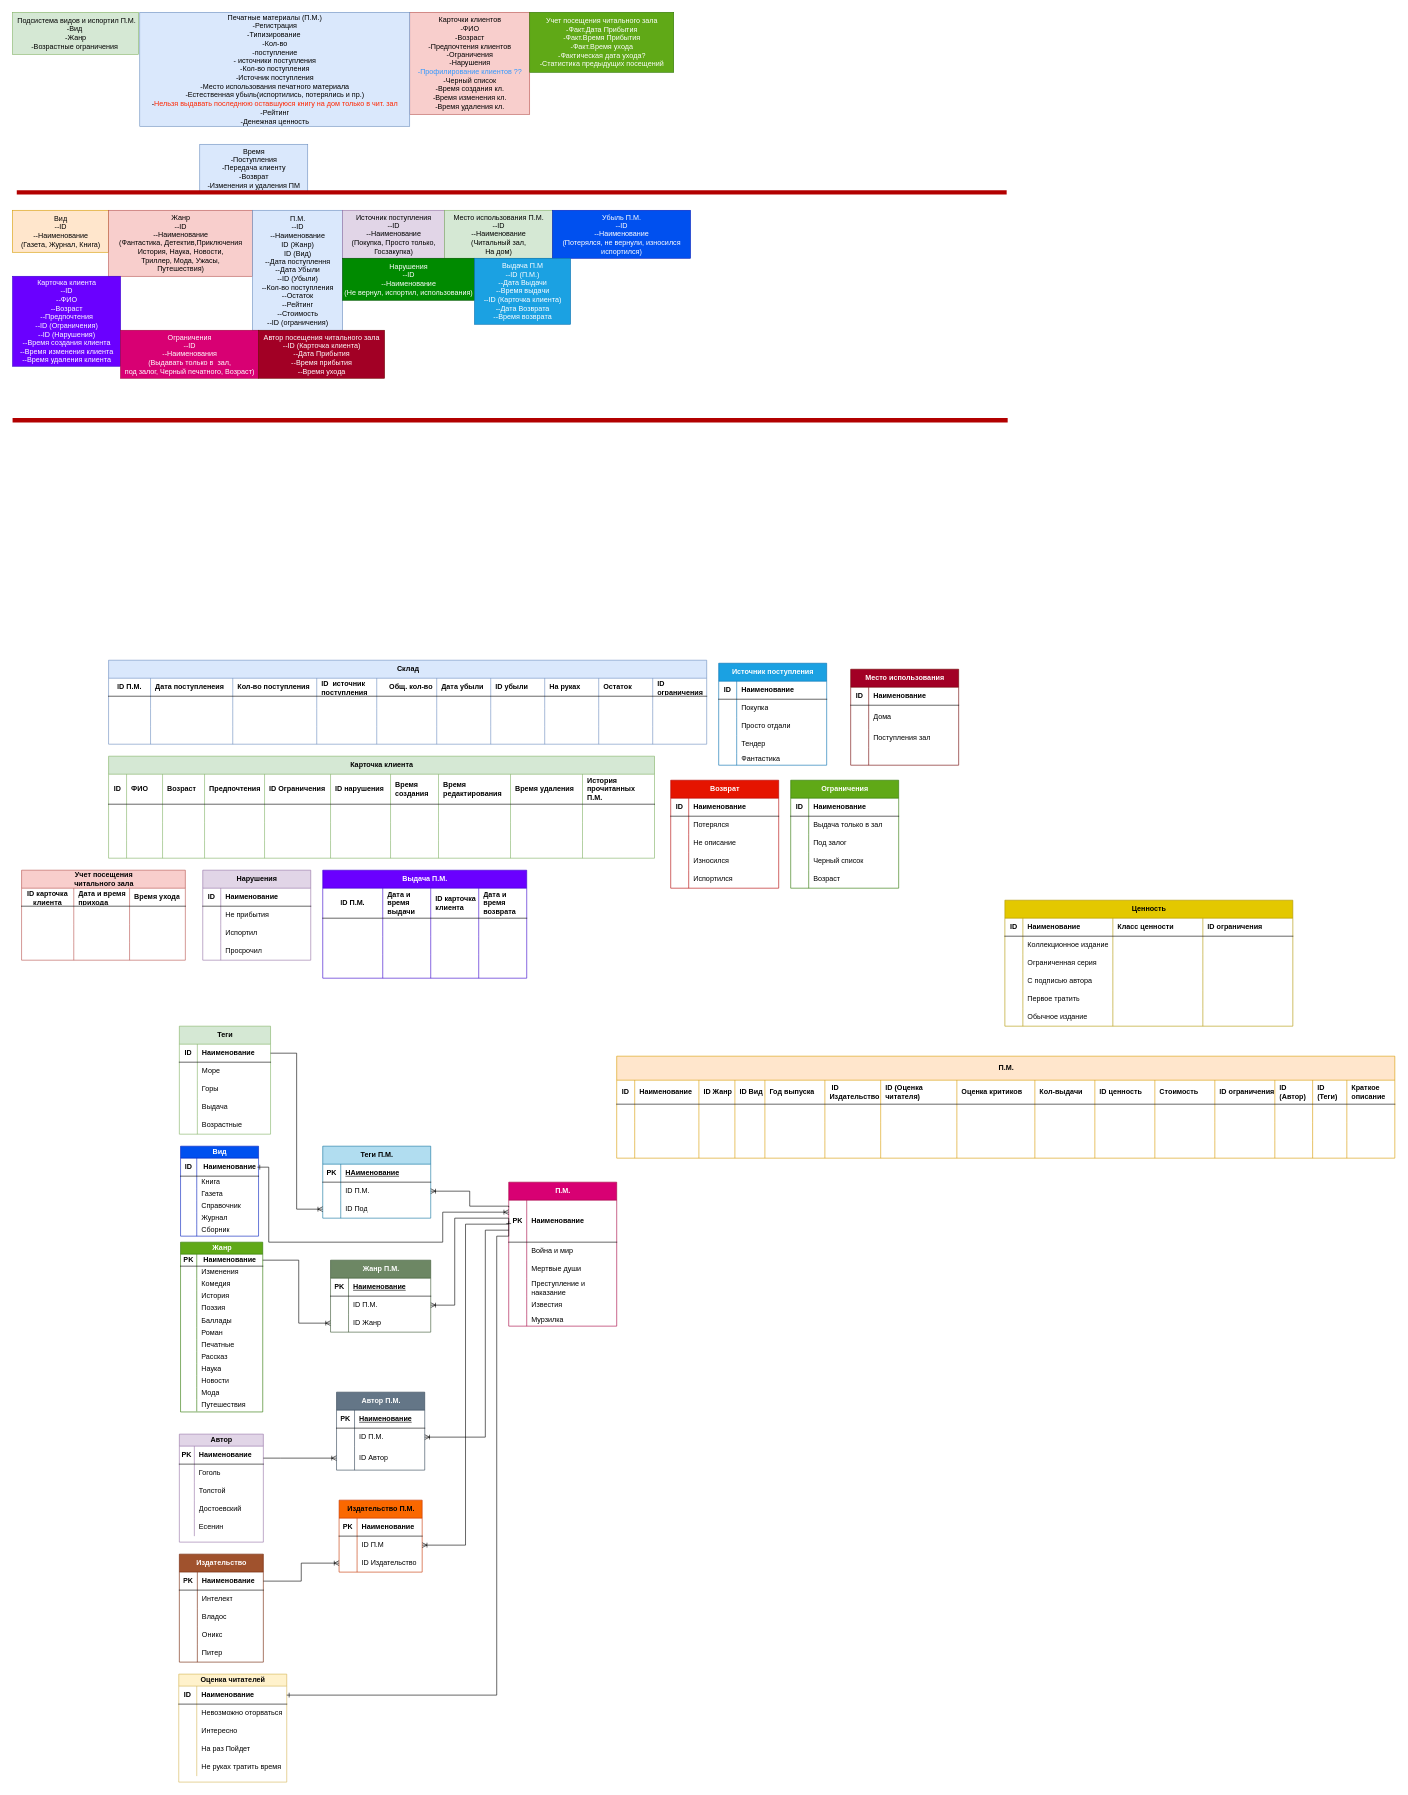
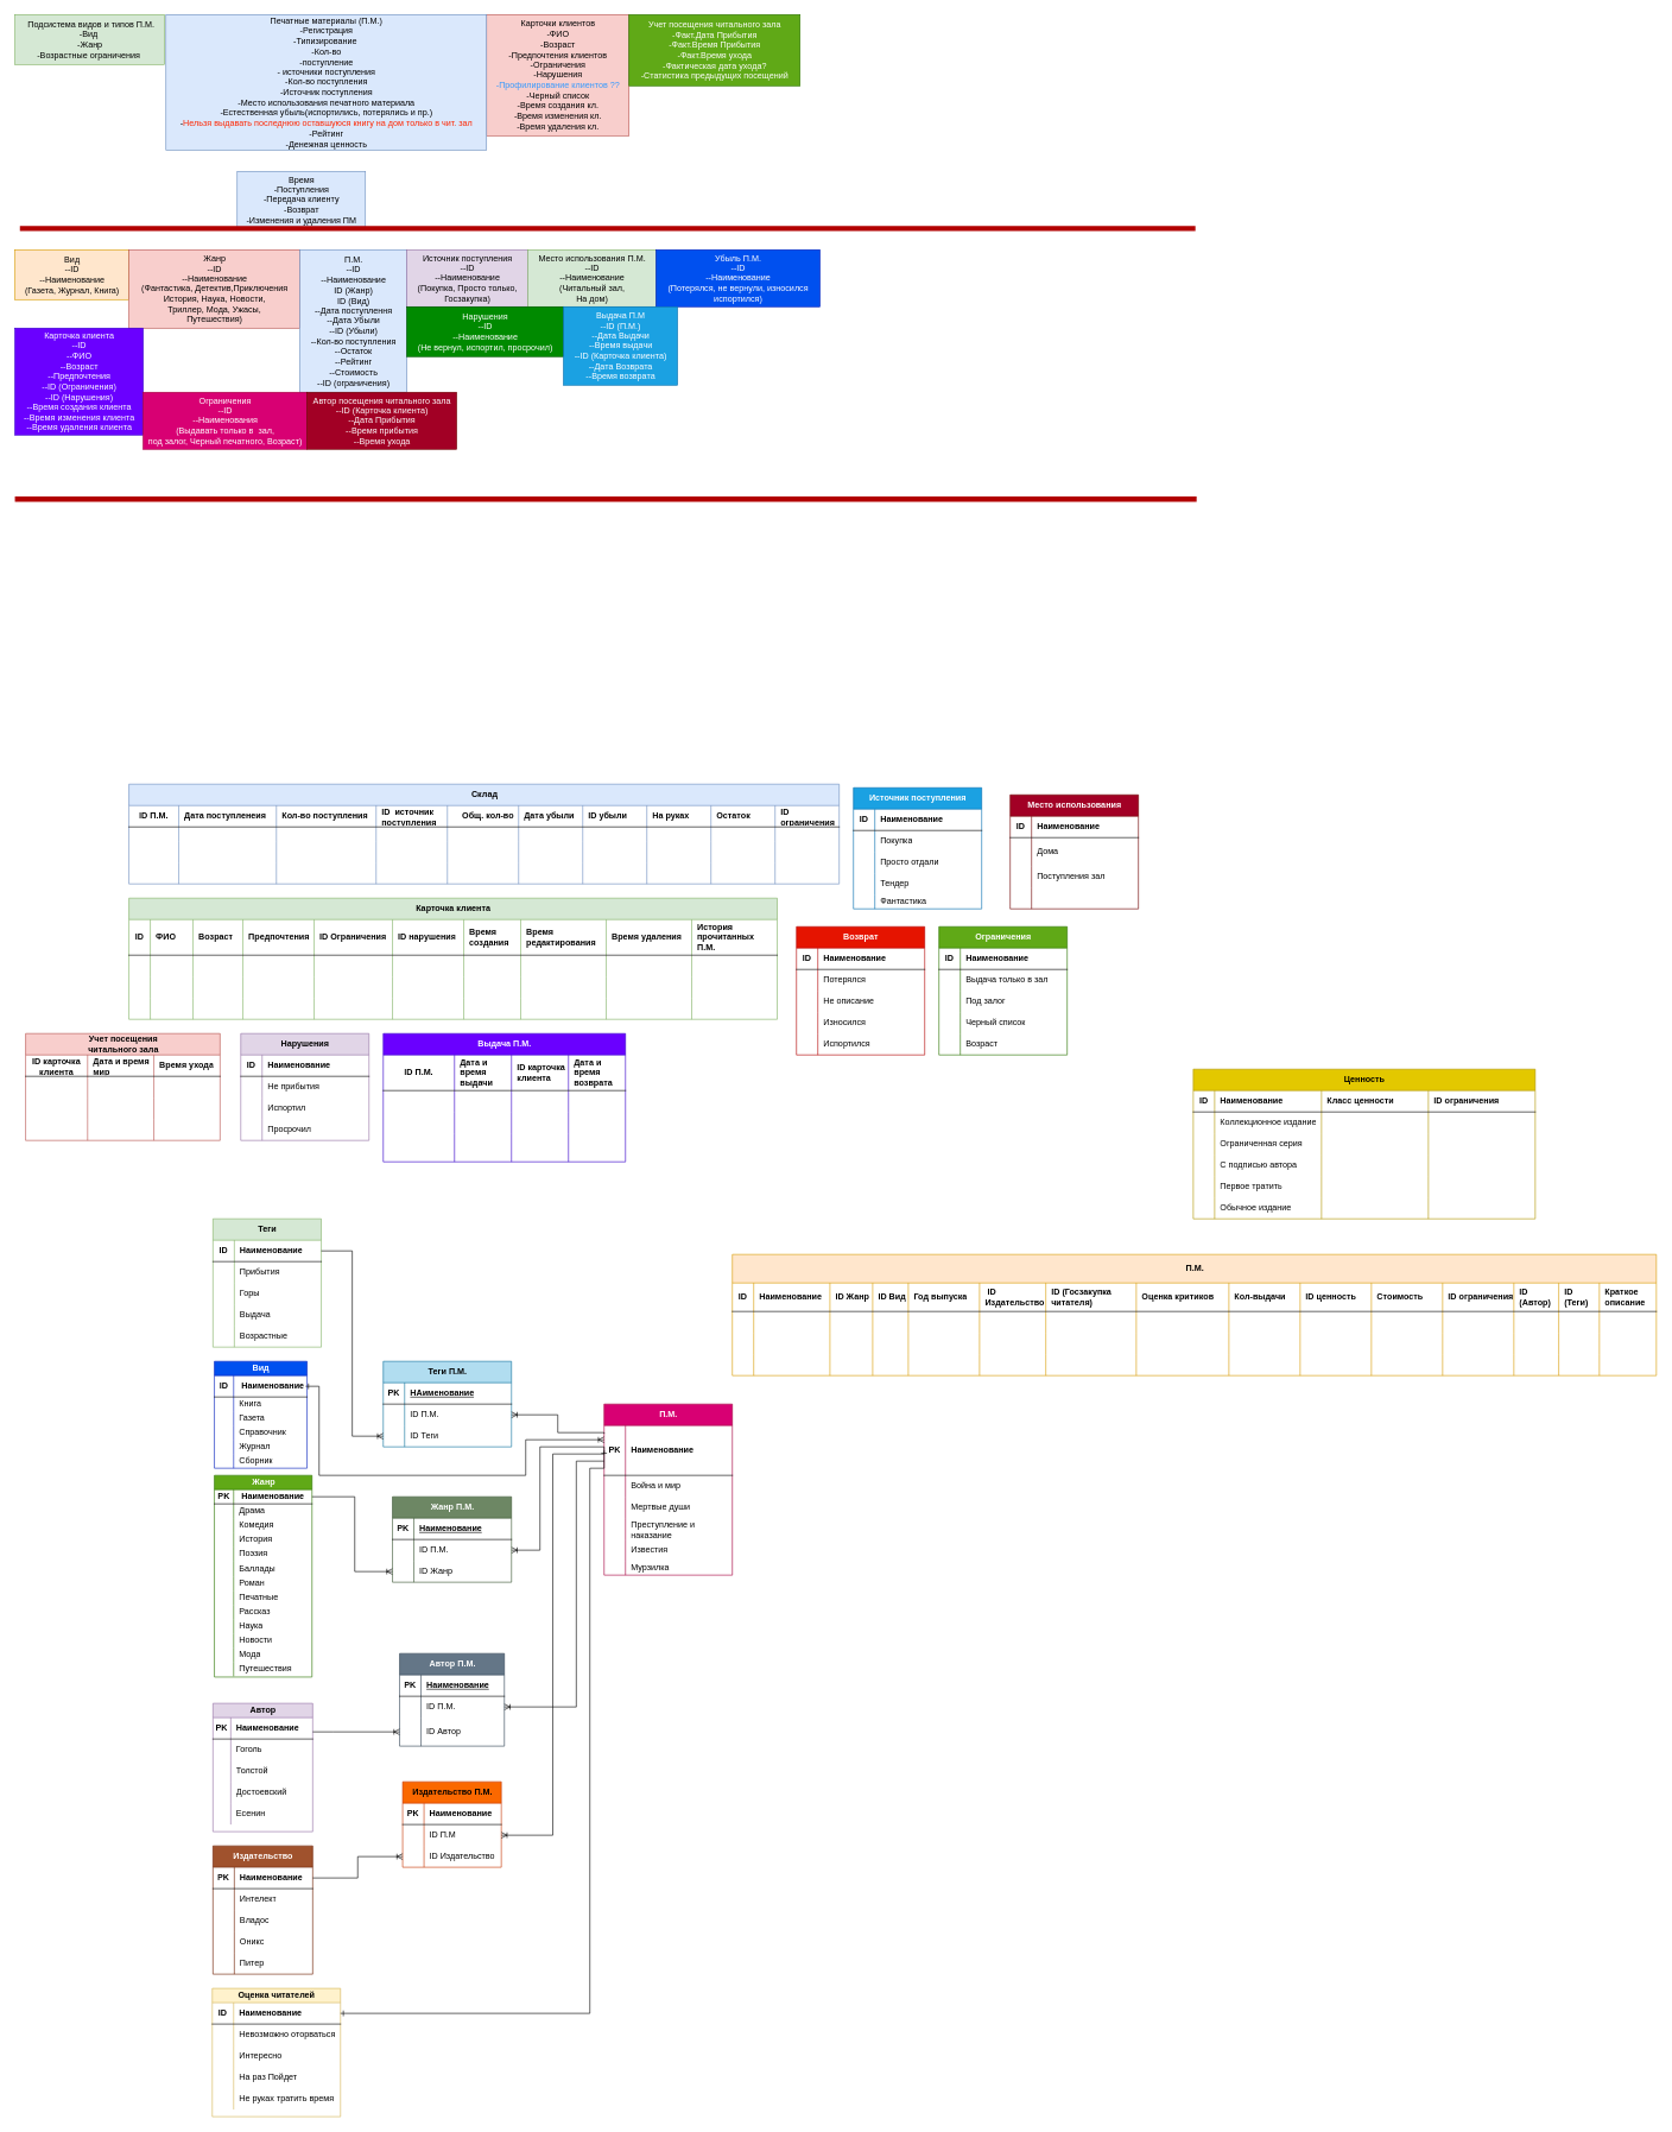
- <mxCell id="2" value="&amp;nbsp;Подсистема видов и испортил П.М.&lt;br&gt;-Вид&amp;nbsp;&lt;br&gt;-Жанр&lt;br&gt;-Возрастные ограничения&amp;nbsp;" style="text;html=1;align=center;verticalAlign=middle;resizable=0;points=[];autosize=1;strokeColor=#82B366;fillColor=#d5e8d4;" parent="1" vertex="1"><mxGeometry x="20" width="210" height="70" as="geometry" y="20" /></mxCell>
+ <mxCell id="2" value="&amp;nbsp;Подсистема видов и типов П.М.&lt;br&gt;-Вид&amp;nbsp;&lt;br&gt;-Жанр&lt;br&gt;-Возрастные ограничения&amp;nbsp;" style="text;html=1;align=center;verticalAlign=middle;resizable=0;points=[];autosize=1;strokeColor=#82B366;fillColor=#d5e8d4;" parent="1" vertex="1"><mxGeometry x="20" width="210" height="70" as="geometry" y="20" /></mxCell>
- <mxCell id="14" value="Нарушения&lt;br&gt;--ID&lt;br&gt;--Наименование&lt;br&gt;(Не вернул, испортил, использования)" style="text;html=1;align=center;verticalAlign=middle;resizable=0;points=[];autosize=1;strokeColor=#005700;fillColor=#008a00;fontColor=#ffffff;" parent="1" vertex="1"><mxGeometry x="570" y="430" width="220" height="70" as="geometry" /></mxCell>
+ <mxCell id="14" value="Нарушения&lt;br&gt;--ID&lt;br&gt;--Наименование&lt;br&gt;(Не вернул, испортил, просрочил)" style="text;html=1;align=center;verticalAlign=middle;resizable=0;points=[];autosize=1;strokeColor=#005700;fillColor=#008a00;fontColor=#ffffff;" parent="1" vertex="1"><mxGeometry x="570" y="430" width="220" height="70" as="geometry" /></mxCell>
- <mxCell id="331" value="Дата и время прихода" style="shape=partialRectangle;connectable=0;fillColor=none;top=0;left=0;bottom=0;right=0;align=left;spacingLeft=6;fontStyle=1;overflow=hidden;whiteSpace=wrap;html=1;" parent="329" vertex="1"><mxGeometry x="87" width="93" height="30" as="geometry"><mxRectangle width="93" height="30" as="alternateBounds" /></mxGeometry></mxCell>
+ <mxCell id="331" value="Дата и время мир" style="shape=partialRectangle;connectable=0;fillColor=none;top=0;left=0;bottom=0;right=0;align=left;spacingLeft=6;fontStyle=1;overflow=hidden;whiteSpace=wrap;html=1;" parent="329" vertex="1"><mxGeometry x="87" width="93" height="30" as="geometry"><mxRectangle width="93" height="30" as="alternateBounds" /></mxGeometry></mxCell>
- <mxCell id="401" value="Море" style="shape=partialRectangle;connectable=0;fillColor=none;top=0;left=0;bottom=0;right=0;align=left;spacingLeft=6;overflow=hidden;whiteSpace=wrap;html=1;" parent="399" vertex="1"><mxGeometry x="30" width="122" height="30" as="geometry"><mxRectangle width="122" height="30" as="alternateBounds" /></mxGeometry></mxCell>
+ <mxCell id="401" value="Прибытия" style="shape=partialRectangle;connectable=0;fillColor=none;top=0;left=0;bottom=0;right=0;align=left;spacingLeft=6;overflow=hidden;whiteSpace=wrap;html=1;" parent="399" vertex="1"><mxGeometry x="30" width="122" height="30" as="geometry"><mxRectangle width="122" height="30" as="alternateBounds" /></mxGeometry></mxCell>
- <mxCell id="133" value="ID (Оценка читателя)" style="shape=partialRectangle;connectable=0;fillColor=none;top=0;left=0;bottom=0;right=0;align=left;spacingLeft=6;fontStyle=1;overflow=hidden;whiteSpace=wrap;html=1;" parent="126" vertex="1"><mxGeometry x="440" width="127" height="40" as="geometry"><mxRectangle width="127" height="40" as="alternateBounds" /></mxGeometry></mxCell>
+ <mxCell id="133" value="ID (Госзакупка читателя)" style="shape=partialRectangle;connectable=0;fillColor=none;top=0;left=0;bottom=0;right=0;align=left;spacingLeft=6;fontStyle=1;overflow=hidden;whiteSpace=wrap;html=1;" parent="126" vertex="1"><mxGeometry x="440" width="127" height="40" as="geometry"><mxRectangle width="127" height="40" as="alternateBounds" /></mxGeometry></mxCell>
- <mxCell id="508" value="ID Под" style="shape=partialRectangle;connectable=0;fillColor=none;top=0;left=0;bottom=0;right=0;align=left;spacingLeft=6;overflow=hidden;whiteSpace=wrap;html=1;" parent="506" vertex="1"><mxGeometry x="30" width="150" height="30" as="geometry"><mxRectangle width="150" height="30" as="alternateBounds" /></mxGeometry></mxCell>
+ <mxCell id="508" value="ID Теги" style="shape=partialRectangle;connectable=0;fillColor=none;top=0;left=0;bottom=0;right=0;align=left;spacingLeft=6;overflow=hidden;whiteSpace=wrap;html=1;" parent="506" vertex="1"><mxGeometry x="30" width="150" height="30" as="geometry"><mxRectangle width="150" height="30" as="alternateBounds" /></mxGeometry></mxCell>
- <mxCell id="46" value="Изменения" style="shape=partialRectangle;connectable=0;fillColor=none;top=0;left=0;bottom=0;right=0;align=left;spacingLeft=6;overflow=hidden;whiteSpace=wrap;html=1;" parent="44" vertex="1"><mxGeometry x="27" width="110" height="20" as="geometry"><mxRectangle width="110" height="20" as="alternateBounds" /></mxGeometry></mxCell>
+ <mxCell id="46" value="Драма" style="shape=partialRectangle;connectable=0;fillColor=none;top=0;left=0;bottom=0;right=0;align=left;spacingLeft=6;overflow=hidden;whiteSpace=wrap;html=1;" parent="44" vertex="1"><mxGeometry x="27" width="110" height="20" as="geometry"><mxRectangle width="110" height="20" as="alternateBounds" /></mxGeometry></mxCell>
